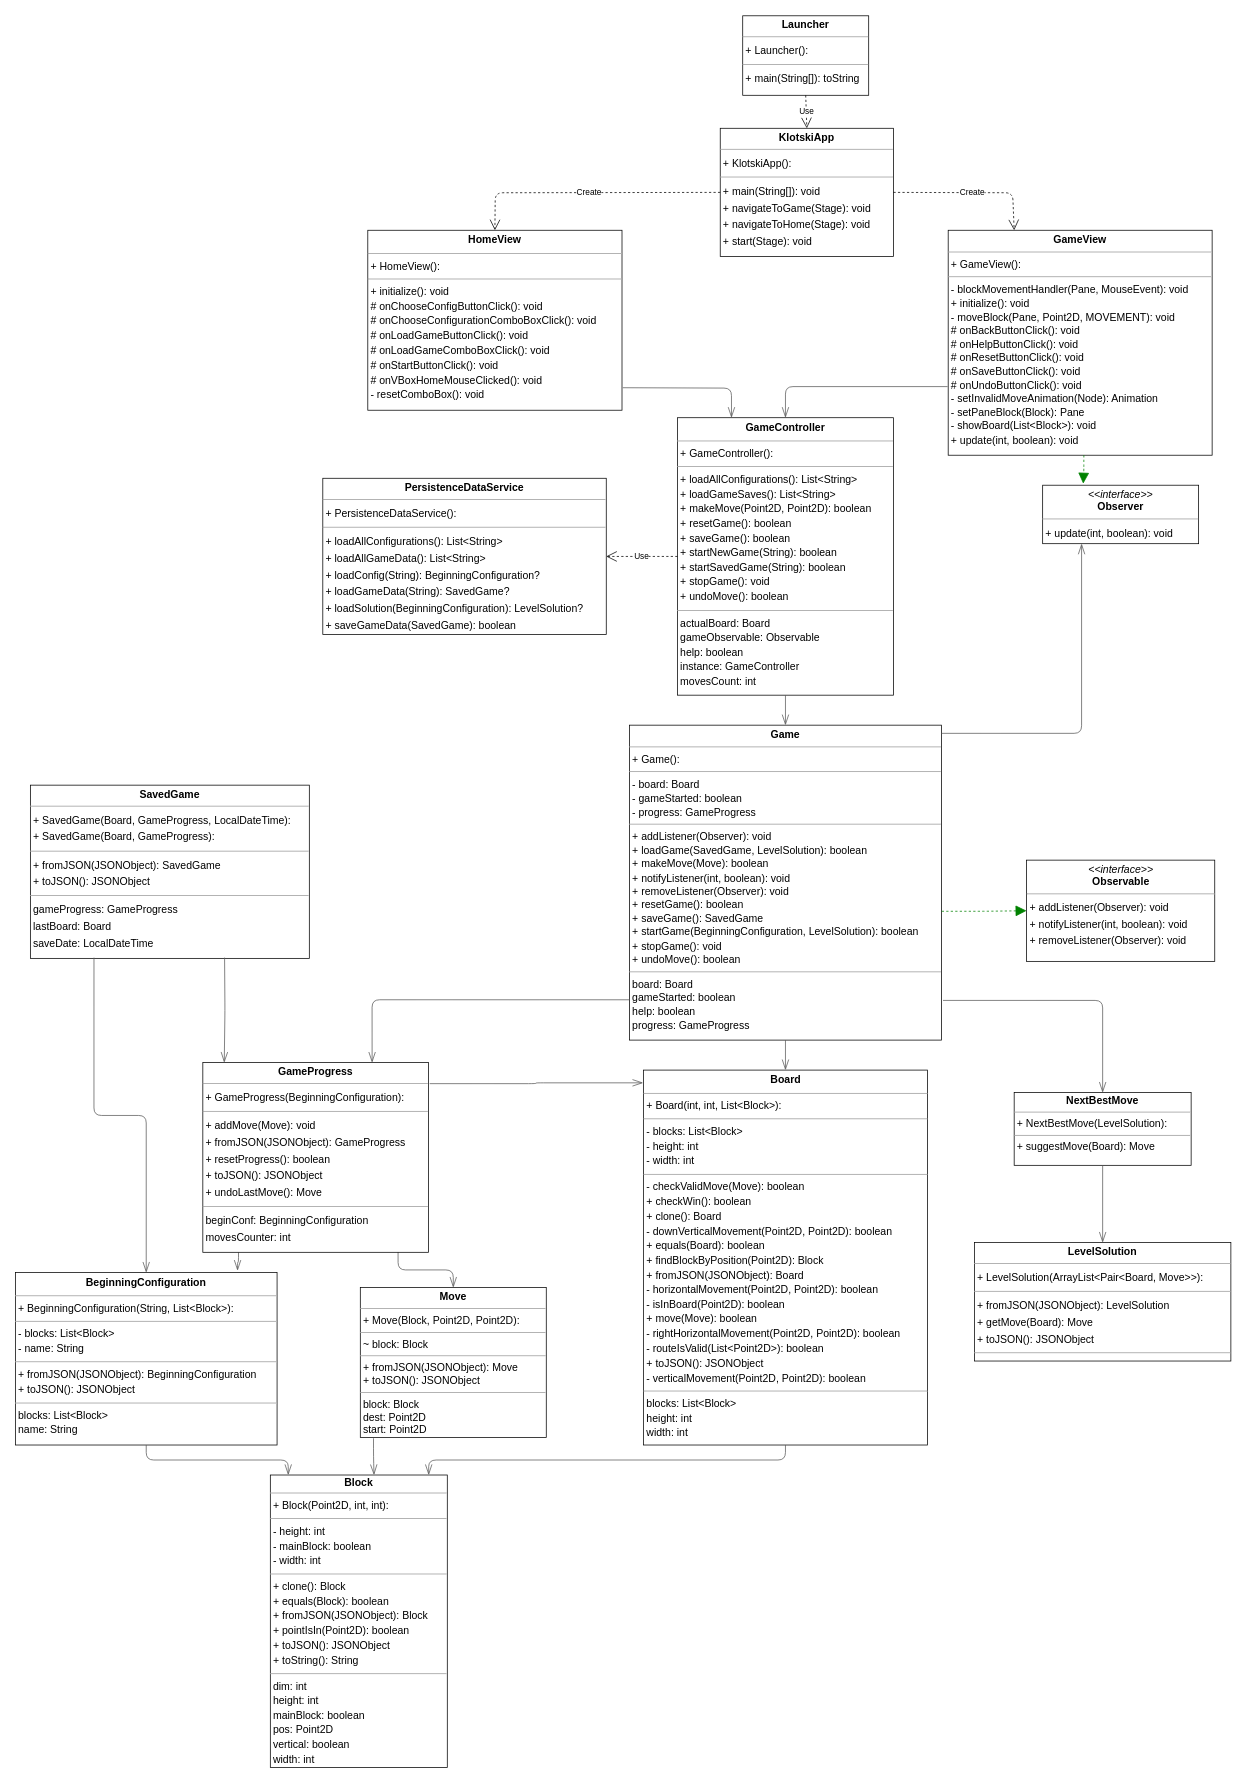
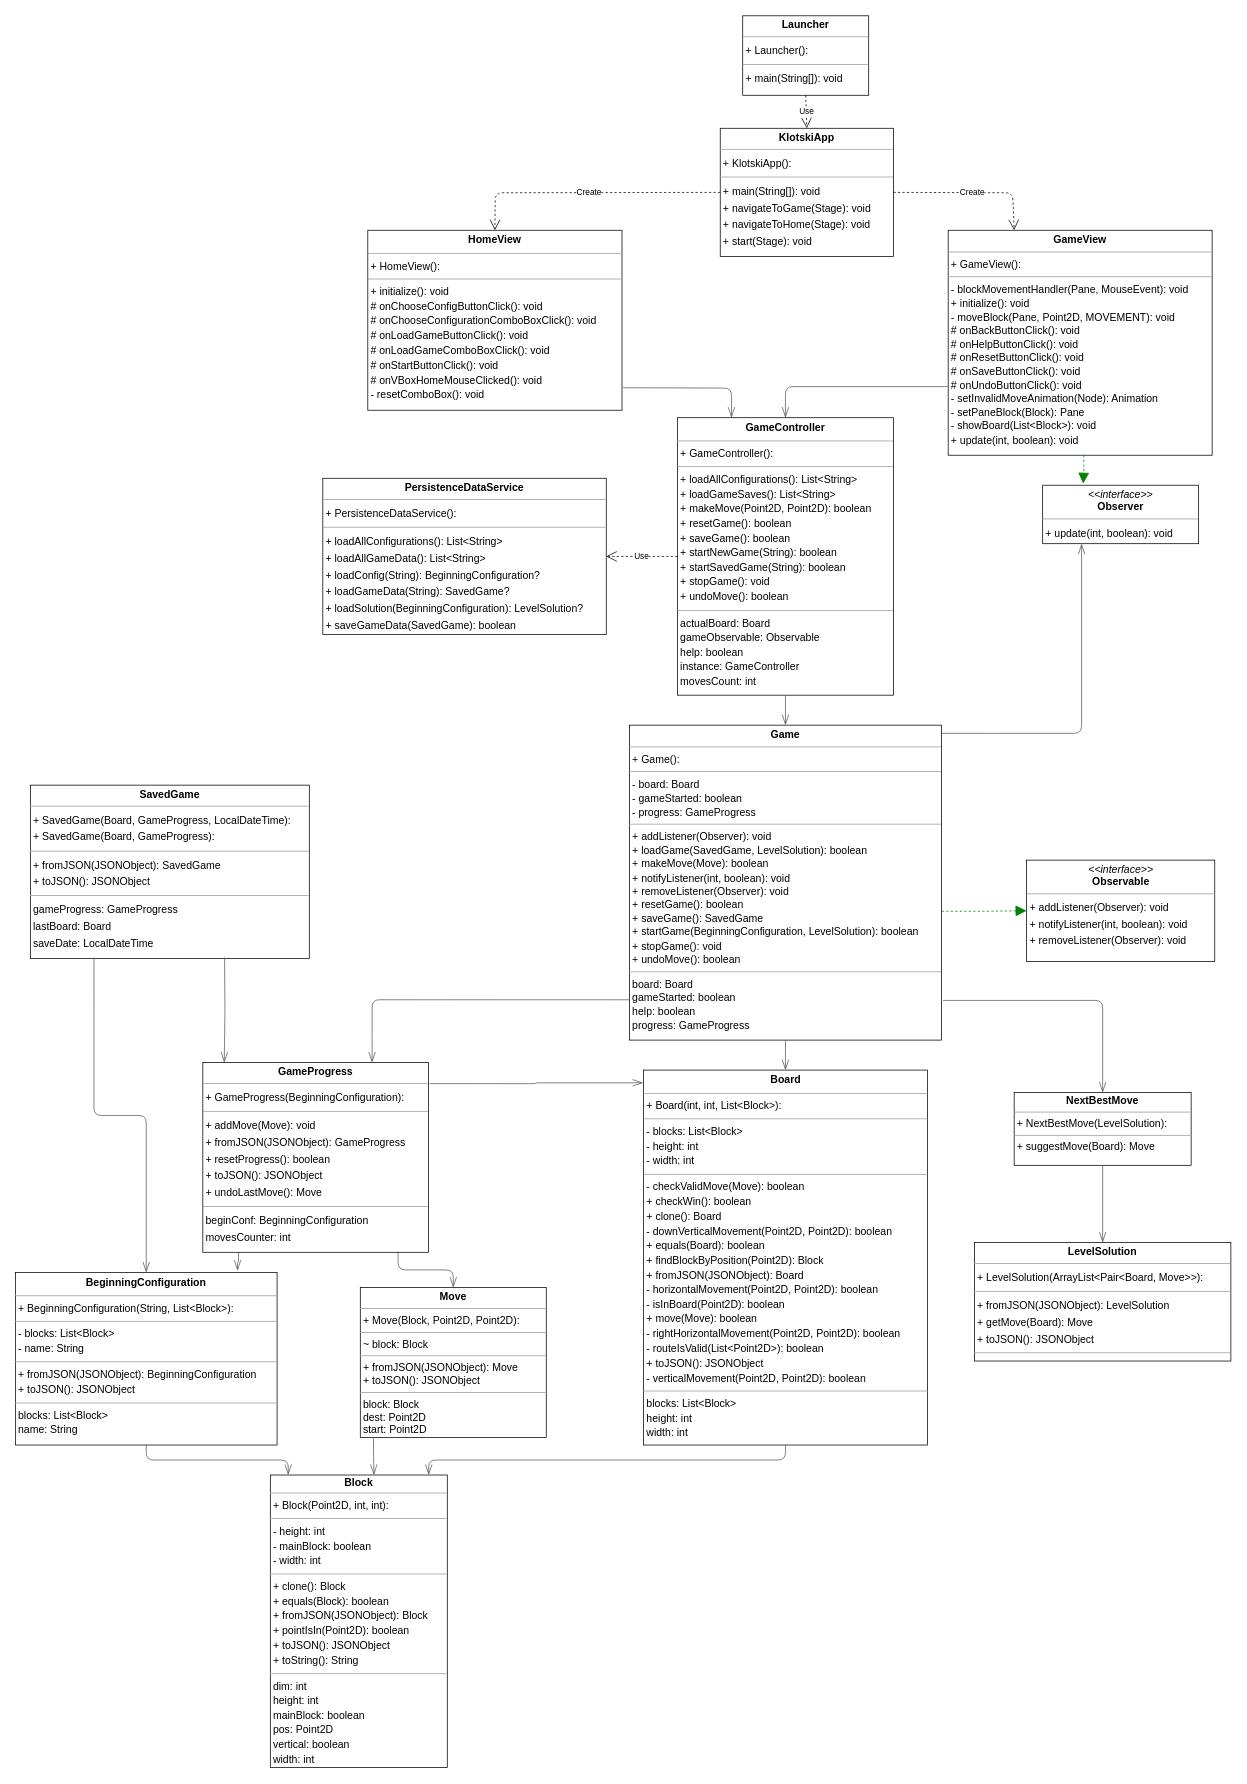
- <mxCell id="10" value="&lt;p style=&quot;margin:0px;margin-top:4px;text-align:center;&quot;&gt;&lt;b&gt;Launcher&lt;/b&gt;&lt;/p&gt;&lt;hr size=&quot;1&quot;/&gt;&lt;p style=&quot;margin:0 0 0 4px;line-height:1.6;&quot;&gt;+ Launcher(): &lt;/p&gt;&lt;hr size=&quot;1&quot;/&gt;&lt;p style=&quot;margin:0 0 0 4px;line-height:1.6;&quot;&gt;+ main(String[]): toString&lt;/p&gt;" style="verticalAlign=top;align=left;overflow=fill;fontSize=14;fontFamily=Helvetica;html=1;rounded=0;shadow=0;comic=0;labelBackgroundColor=none;strokeWidth=1;" parent="1" vertex="1"><mxGeometry x="990" y="20" width="168" height="106" as="geometry" /></mxCell>
+ <mxCell id="10" value="&lt;p style=&quot;margin:0px;margin-top:4px;text-align:center;&quot;&gt;&lt;b&gt;Launcher&lt;/b&gt;&lt;/p&gt;&lt;hr size=&quot;1&quot;/&gt;&lt;p style=&quot;margin:0 0 0 4px;line-height:1.6;&quot;&gt;+ Launcher(): &lt;/p&gt;&lt;hr size=&quot;1&quot;/&gt;&lt;p style=&quot;margin:0 0 0 4px;line-height:1.6;&quot;&gt;+ main(String[]): void&lt;/p&gt;" style="verticalAlign=top;align=left;overflow=fill;fontSize=14;fontFamily=Helvetica;html=1;rounded=0;shadow=0;comic=0;labelBackgroundColor=none;strokeWidth=1;" parent="1" vertex="1"><mxGeometry x="990" y="20" width="168" height="106" as="geometry" /></mxCell>
